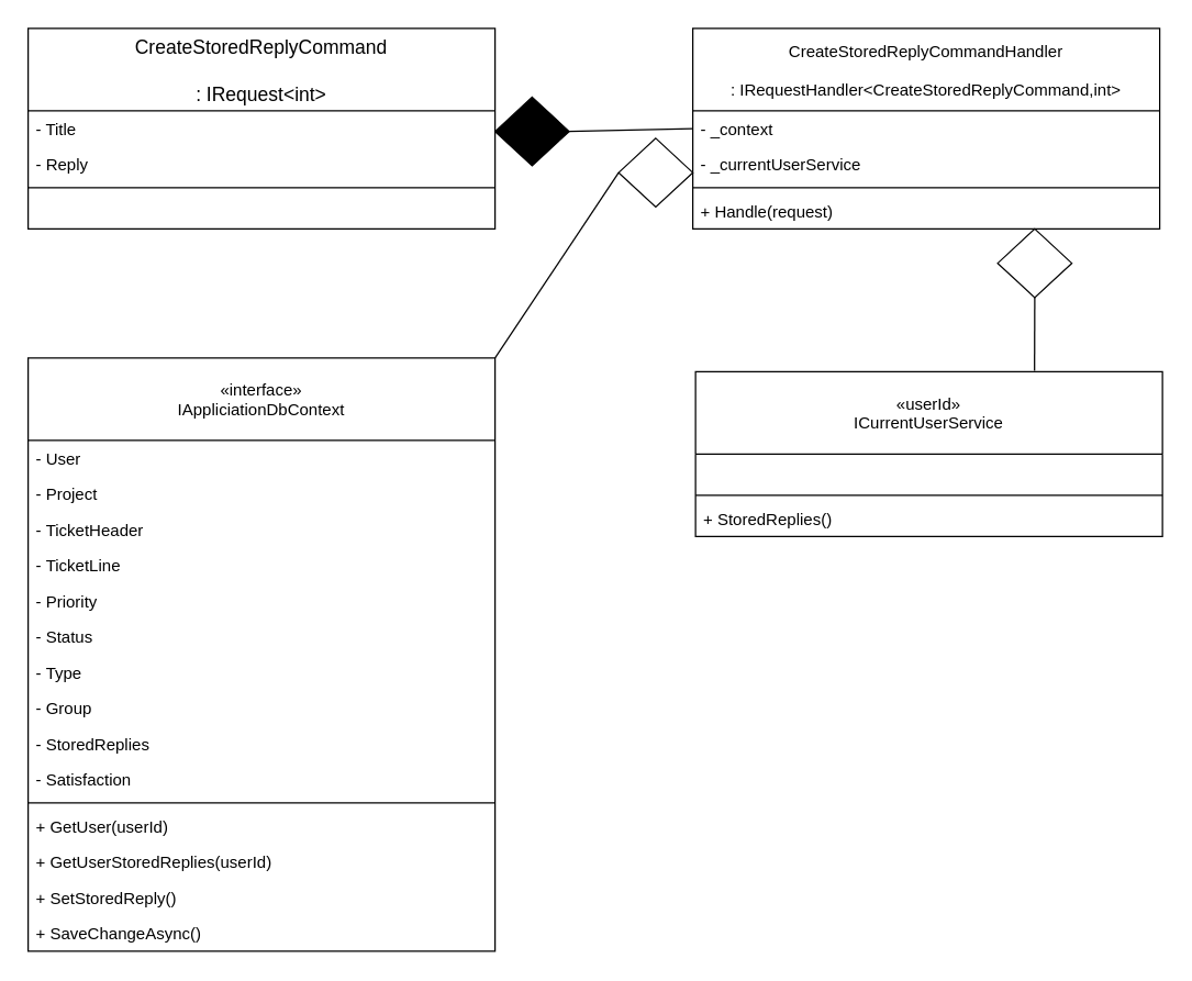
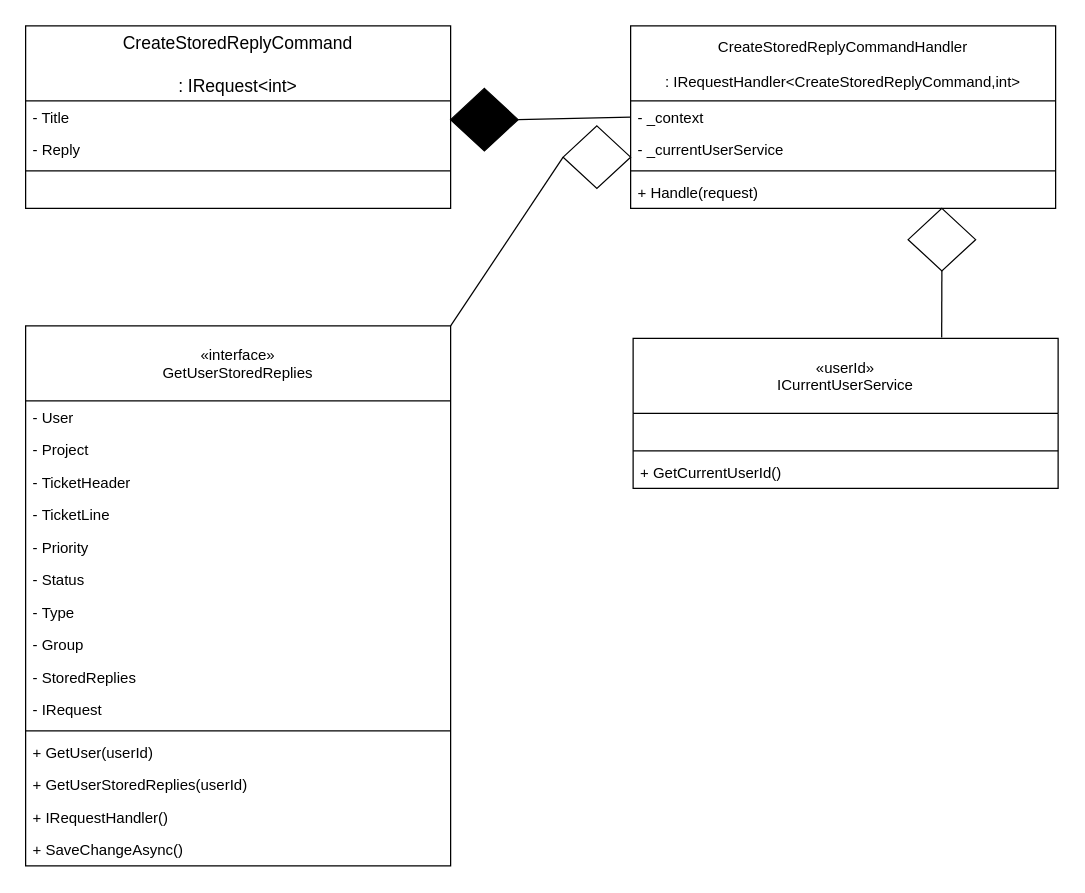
- <mxCell id="18" value="«interface»&#10;IAppliciationDbContext" style="swimlane;fontStyle=0;childLayout=stackLayout;horizontal=1;startSize=60;fillColor=none;horizontalStack=0;resizeParent=1;resizeParentMax=0;resizeLast=0;collapsible=1;marginBottom=0;" parent="1" vertex="1"><mxGeometry x="20" y="260" width="340" height="432" as="geometry" /></mxCell>
+ <mxCell id="18" value="«interface»&#10;GetUserStoredReplies" style="swimlane;fontStyle=0;childLayout=stackLayout;horizontal=1;startSize=60;fillColor=none;horizontalStack=0;resizeParent=1;resizeParentMax=0;resizeLast=0;collapsible=1;marginBottom=0;" parent="1" vertex="1"><mxGeometry x="20" y="260" width="340" height="432" as="geometry" /></mxCell>
- <mxCell id="37" value="+ StoredReplies()" style="text;strokeColor=none;fillColor=none;align=left;verticalAlign=top;spacingLeft=4;spacingRight=4;overflow=hidden;rotatable=0;points=[[0,0.5],[1,0.5]];portConstraint=eastwest;" parent="34" vertex="1"><mxGeometry y="94" width="340" height="26" as="geometry" /></mxCell>
+ <mxCell id="37" value="+ GetCurrentUserId()" style="text;strokeColor=none;fillColor=none;align=left;verticalAlign=top;spacingLeft=4;spacingRight=4;overflow=hidden;rotatable=0;points=[[0,0.5],[1,0.5]];portConstraint=eastwest;" parent="34" vertex="1"><mxGeometry y="94" width="340" height="26" as="geometry" /></mxCell>
- <mxCell id="28" value="- Satisfaction" style="text;strokeColor=none;fillColor=none;align=left;verticalAlign=top;spacingLeft=4;spacingRight=4;overflow=hidden;rotatable=0;points=[[0,0.5],[1,0.5]];portConstraint=eastwest;" parent="18" vertex="1"><mxGeometry y="294" width="340" height="26" as="geometry" /></mxCell>
+ <mxCell id="28" value="- IRequest" style="text;strokeColor=none;fillColor=none;align=left;verticalAlign=top;spacingLeft=4;spacingRight=4;overflow=hidden;rotatable=0;points=[[0,0.5],[1,0.5]];portConstraint=eastwest;" parent="18" vertex="1"><mxGeometry y="294" width="340" height="26" as="geometry" /></mxCell>
- <mxCell id="32" value="+ SetStoredReply()" style="text;strokeColor=none;fillColor=none;align=left;verticalAlign=top;spacingLeft=4;spacingRight=4;overflow=hidden;rotatable=0;points=[[0,0.5],[1,0.5]];portConstraint=eastwest;" parent="18" vertex="1"><mxGeometry y="380" width="340" height="26" as="geometry" /></mxCell>
+ <mxCell id="32" value="+ IRequestHandler()" style="text;strokeColor=none;fillColor=none;align=left;verticalAlign=top;spacingLeft=4;spacingRight=4;overflow=hidden;rotatable=0;points=[[0,0.5],[1,0.5]];portConstraint=eastwest;" parent="18" vertex="1"><mxGeometry y="380" width="340" height="26" as="geometry" /></mxCell>
